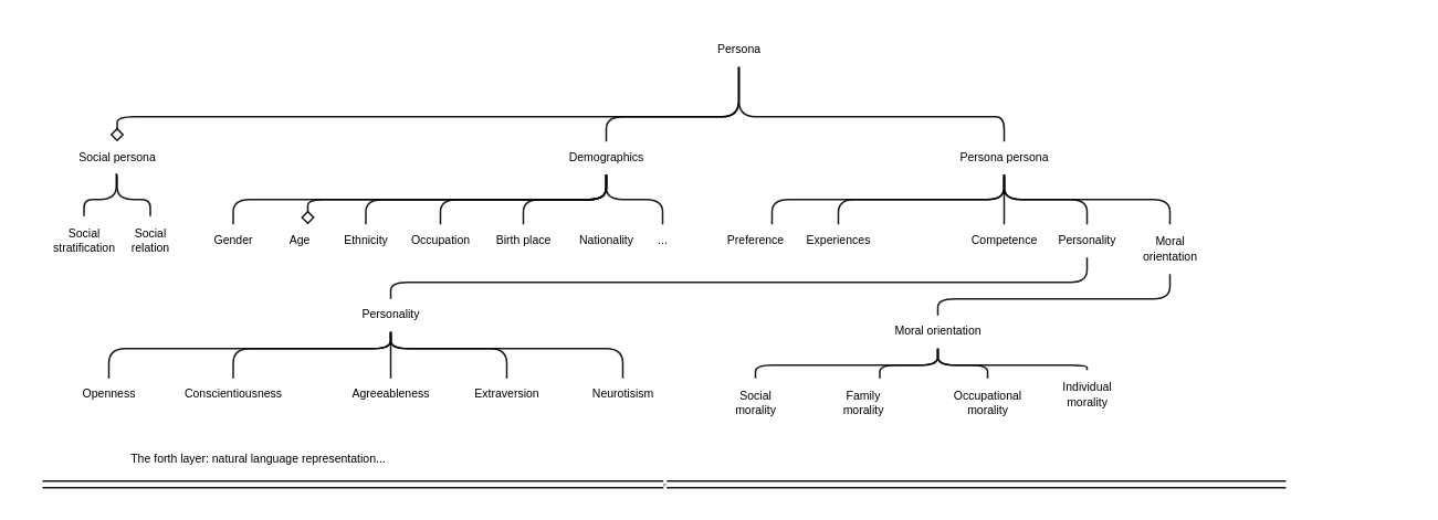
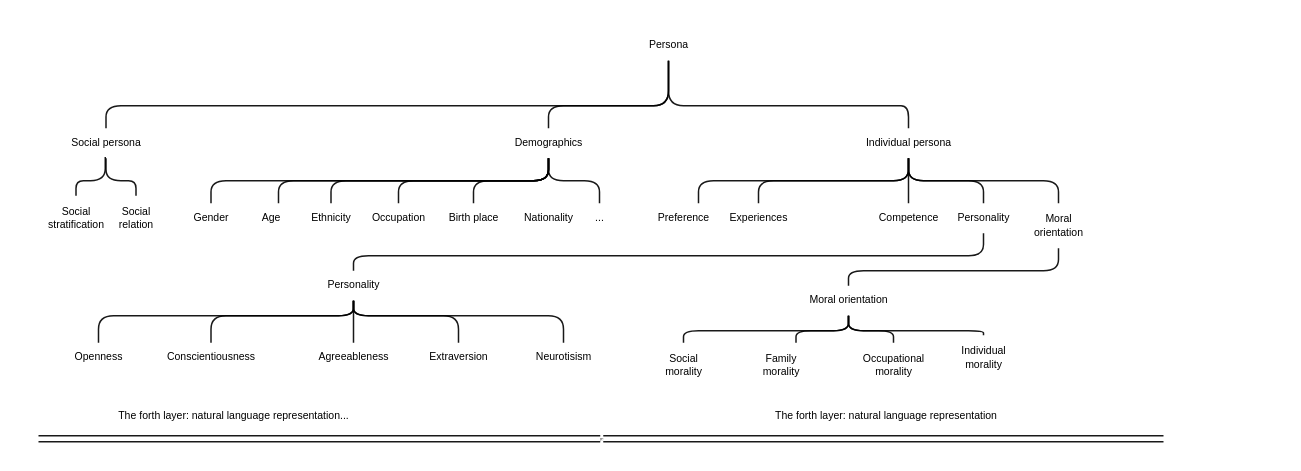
- <mxCell id="2" style="edgeStyle=orthogonalEdgeStyle;rounded=1;orthogonalLoop=1;jettySize=auto;html=1;strokeWidth=1;endArrow=diamond;endFill=0;opacity=90;fontSize=7;" edge="1" parent="1" source="5" target="8"><mxGeometry relative="1" as="geometry"><Array as="points"><mxPoint x="445" y="70" /><mxPoint x="70" y="70" /></Array></mxGeometry></mxCell>
+ <mxCell id="2" style="edgeStyle=orthogonalEdgeStyle;rounded=1;orthogonalLoop=1;jettySize=auto;html=1;strokeWidth=1;endArrow=none;endFill=0;opacity=90;fontSize=7;" edge="1" parent="1" source="5" target="8"><mxGeometry relative="1" as="geometry"><Array as="points"><mxPoint x="445" y="70" /><mxPoint x="70" y="70" /></Array></mxGeometry></mxCell>
- <mxCell id="21" value="Persona persona" style="text;html=1;align=center;verticalAlign=middle;resizable=0;points=[];autosize=1;strokeColor=none;fillColor=none;opacity=90;fontSize=7;" vertex="1" parent="1"><mxGeometry x="565" y="85" width="80" height="20" as="geometry" /></mxCell>
+ <mxCell id="21" value="Individual persona" style="text;html=1;align=center;verticalAlign=middle;resizable=0;points=[];autosize=1;strokeColor=none;fillColor=none;opacity=90;fontSize=7;" vertex="1" parent="1"><mxGeometry x="565" y="85" width="80" height="20" as="geometry" /></mxCell>
- <mxCell id="10" style="edgeStyle=orthogonalEdgeStyle;rounded=1;orthogonalLoop=1;jettySize=auto;html=1;endArrow=diamond;endFill=0;opacity=90;fontSize=7;" edge="1" parent="1" source="15" target="25"><mxGeometry relative="1" as="geometry"><Array as="points"><mxPoint x="365" y="120" /><mxPoint x="185" y="120" /></Array></mxGeometry></mxCell>
+ <mxCell id="10" style="edgeStyle=orthogonalEdgeStyle;rounded=1;orthogonalLoop=1;jettySize=auto;html=1;endArrow=none;endFill=0;opacity=90;fontSize=7;" edge="1" parent="1" source="15" target="25"><mxGeometry relative="1" as="geometry"><Array as="points"><mxPoint x="365" y="120" /><mxPoint x="185" y="120" /></Array></mxGeometry></mxCell>
+ <mxCell id="59" value="The forth layer: natural language representation" style="text;html=1;align=center;verticalAlign=middle;resizable=0;points=[];autosize=1;strokeColor=none;fillColor=none;opacity=90;fontSize=7;" vertex="1" parent="1"><mxGeometry x="505" y="267" width="170" height="20" as="geometry" /></mxCell>
